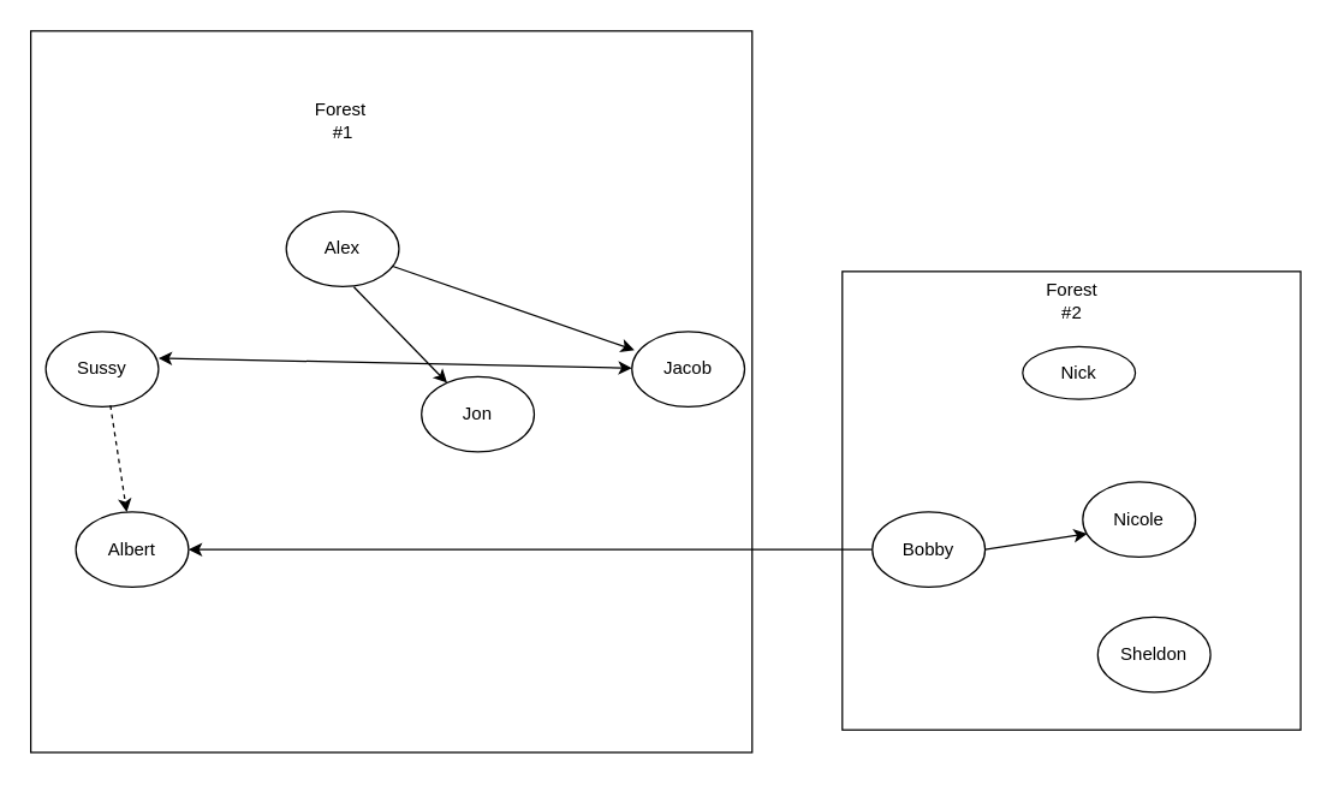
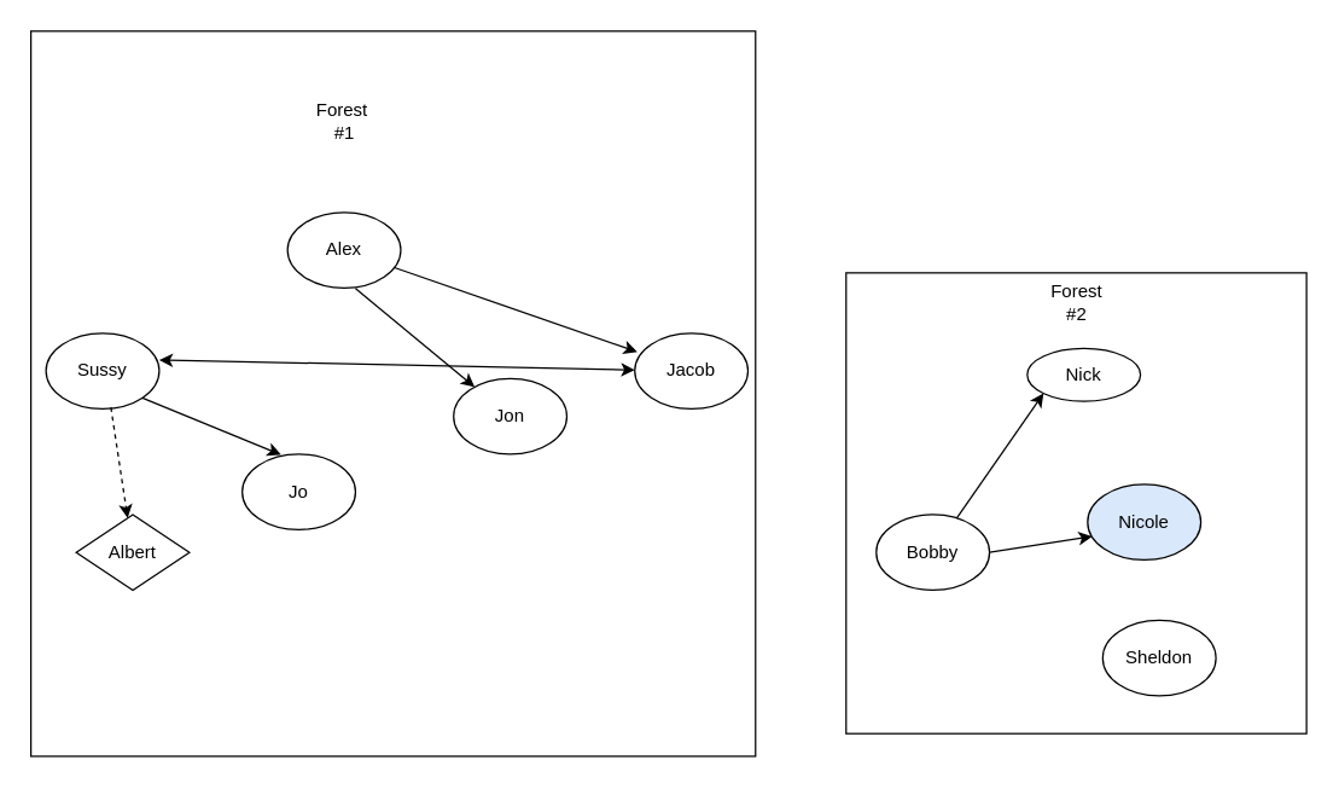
- <mxCell id="5" value="Jon" style="ellipse;whiteSpace=wrap;html=1;" vertex="1" parent="1"><mxGeometry x="280" y="250" width="75" height="50" as="geometry" /></mxCell>
+ <mxCell id="5" value="Jon" style="ellipse;whiteSpace=wrap;html=1;" vertex="1" parent="1"><mxGeometry x="300" y="250" width="75" height="50" as="geometry" /></mxCell>
+ <mxCell id="12" value="" style="endArrow=classic;html=1;exitX=1;exitY=1;exitDx=0;exitDy=0;entryX=0.342;entryY=0.007;entryDx=0;entryDy=0;entryPerimeter=0;" edge="1" parent="1" source="2" target="3"><mxGeometry width="50" height="50" relative="1" as="geometry"><mxPoint x="110" y="300" as="sourcePoint" /><mxPoint x="160" y="250" as="targetPoint" /></mxGeometry></mxCell>
+ <mxCell id="3" value="Jo" style="ellipse;whiteSpace=wrap;html=1;" vertex="1" parent="1"><mxGeometry x="160" y="300" width="75" height="50" as="geometry" /></mxCell>
- <mxCell id="18" value="Nicole" style="ellipse;whiteSpace=wrap;html=1;" vertex="1" parent="1"><mxGeometry x="720" y="320" width="75" height="50" as="geometry" /></mxCell>
+ <mxCell id="18" value="Nicole" style="ellipse;whiteSpace=wrap;html=1;fillColor=#dae8fc;" vertex="1" parent="1"><mxGeometry x="720" y="320" width="75" height="50" as="geometry" /></mxCell>
- <mxCell id="4" value="Albert" style="ellipse;whiteSpace=wrap;html=1;" vertex="1" parent="1"><mxGeometry x="50" y="340" width="75" height="50" as="geometry" /></mxCell>
+ <mxCell id="4" value="Albert" style="rhombus;whiteSpace=wrap;html=1;" vertex="1" parent="1"><mxGeometry x="50" y="340" width="75" height="50" as="geometry" /></mxCell>
- <mxCell id="20" value="" style="endArrow=classic;html=1;" edge="1" parent="1" source="16" target="4"><mxGeometry width="50" height="50" relative="1" as="geometry"><mxPoint x="640" y="360" as="sourcePoint" /><mxPoint x="690" y="310" as="targetPoint" /></mxGeometry></mxCell>
+ <mxCell id="20" value="" style="endArrow=classic;html=1;entryX=0;entryY=1;entryDx=0;entryDy=0;" edge="1" parent="1" source="16" target="17"><mxGeometry width="50" height="50" relative="1" as="geometry"><mxPoint x="640" y="360" as="sourcePoint" /><mxPoint x="690" y="310" as="targetPoint" /></mxGeometry></mxCell>
